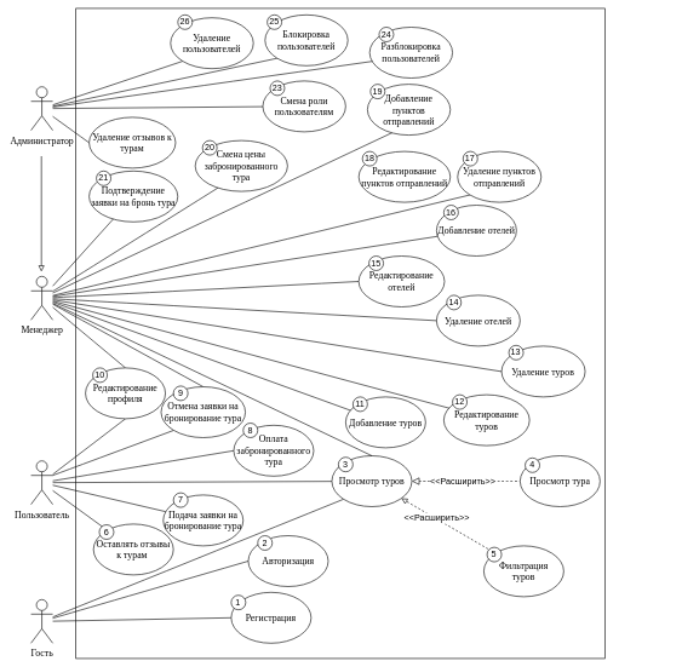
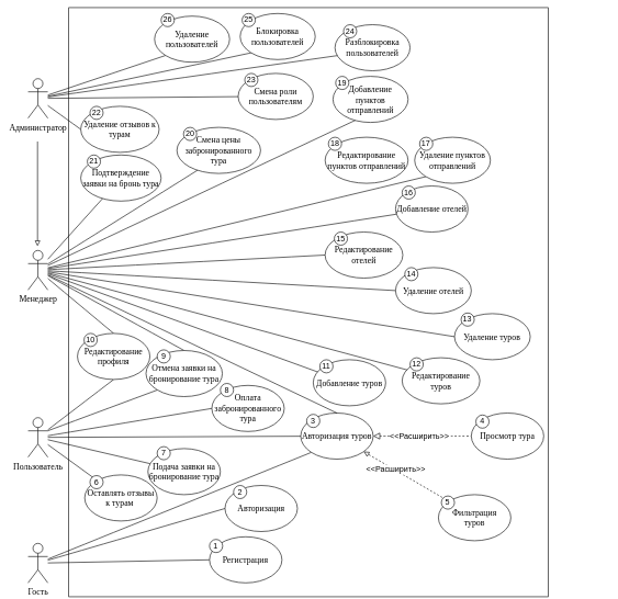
+ <mxCell id="67" value="22" style="ellipse;whiteSpace=wrap;html=1;aspect=fixed;" parent="1" vertex="1"><mxGeometry x="135.95" y="161" width="20" height="20" as="geometry" /></mxCell>
- <mxCell id="19" value="&lt;font style=&quot;font-size: 13px;&quot;&gt;Просмотр туров&lt;/font&gt;" style="ellipse;whiteSpace=wrap;html=1;fontFamily=Times New Roman;" parent="1" vertex="1"><mxGeometry x="455.95" y="627" width="110" height="70" as="geometry" /></mxCell>
+ <mxCell id="19" value="&lt;font style=&quot;font-size: 13px;&quot;&gt;Авторизация туров&lt;/font&gt;" style="ellipse;whiteSpace=wrap;html=1;fontFamily=Times New Roman;" parent="1" vertex="1"><mxGeometry x="455.95" y="627" width="110" height="70" as="geometry" /></mxCell>
